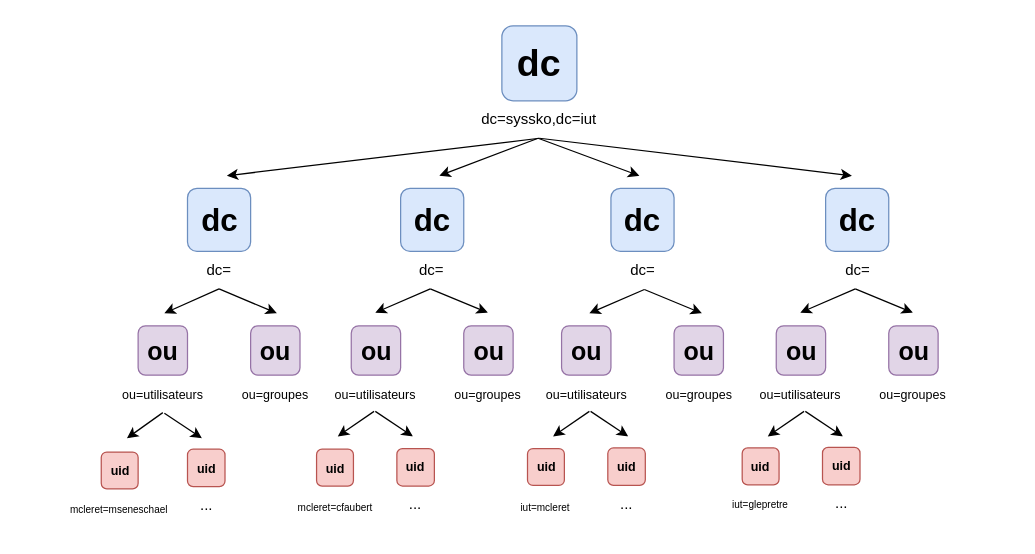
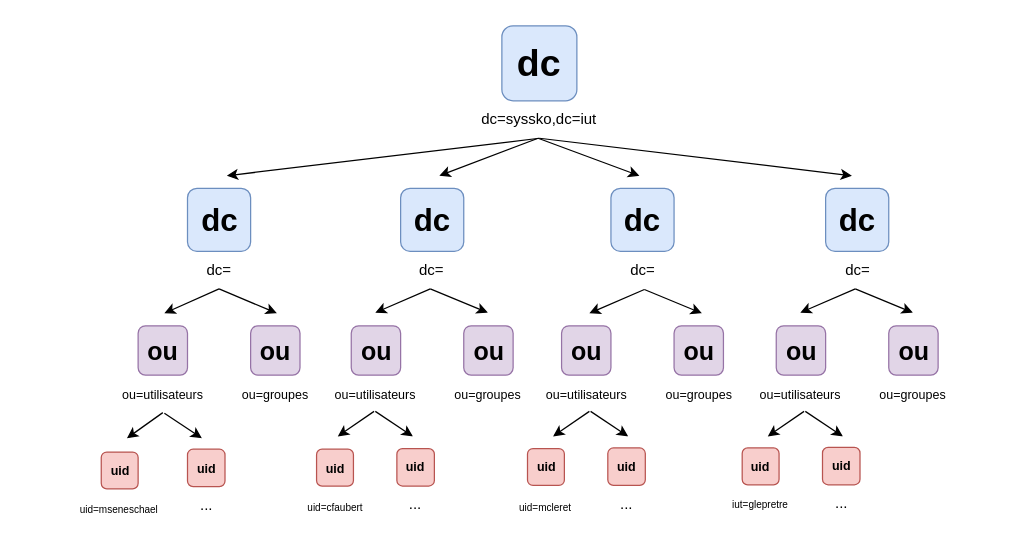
- <mxCell id="38" value="&lt;font style=&quot;font-size: 8px;&quot;&gt;mcleret=cfaubert&lt;/font&gt;" style="text;html=1;strokeColor=none;fillColor=none;align=center;verticalAlign=middle;whiteSpace=wrap;rounded=0;" parent="1" vertex="1"><mxGeometry x="192.5" y="389.5" width="150" height="30" as="geometry" /></mxCell>
+ <mxCell id="38" value="&lt;font style=&quot;font-size: 8px;&quot;&gt;uid=cfaubert&lt;/font&gt;" style="text;html=1;strokeColor=none;fillColor=none;align=center;verticalAlign=middle;whiteSpace=wrap;rounded=0;" parent="1" vertex="1"><mxGeometry x="192.5" y="389.5" width="150" height="30" as="geometry" /></mxCell>
- <mxCell id="40" value="&lt;font style=&quot;font-size: 8px;&quot;&gt;iut=mcleret&lt;/font&gt;" style="text;html=1;strokeColor=none;fillColor=none;align=center;verticalAlign=middle;whiteSpace=wrap;rounded=0;" parent="1" vertex="1"><mxGeometry x="361.25" y="389.5" width="150" height="30" as="geometry" /></mxCell>
+ <mxCell id="40" value="&lt;font style=&quot;font-size: 8px;&quot;&gt;uid=mcleret&lt;/font&gt;" style="text;html=1;strokeColor=none;fillColor=none;align=center;verticalAlign=middle;whiteSpace=wrap;rounded=0;" parent="1" vertex="1"><mxGeometry x="361.25" y="389.5" width="150" height="30" as="geometry" /></mxCell>
- <mxCell id="36" value="&lt;font style=&quot;font-size: 8px;&quot;&gt;mcleret=mseneschael&lt;/font&gt;" style="text;html=1;strokeColor=none;fillColor=none;align=center;verticalAlign=middle;whiteSpace=wrap;rounded=0;" parent="1" vertex="1"><mxGeometry x="20.25" y="391" width="150" height="30" as="geometry" /></mxCell>
+ <mxCell id="36" value="&lt;font style=&quot;font-size: 8px;&quot;&gt;uid=mseneschael&lt;/font&gt;" style="text;html=1;strokeColor=none;fillColor=none;align=center;verticalAlign=middle;whiteSpace=wrap;rounded=0;" parent="1" vertex="1"><mxGeometry x="20.25" y="391" width="150" height="30" as="geometry" /></mxCell>
